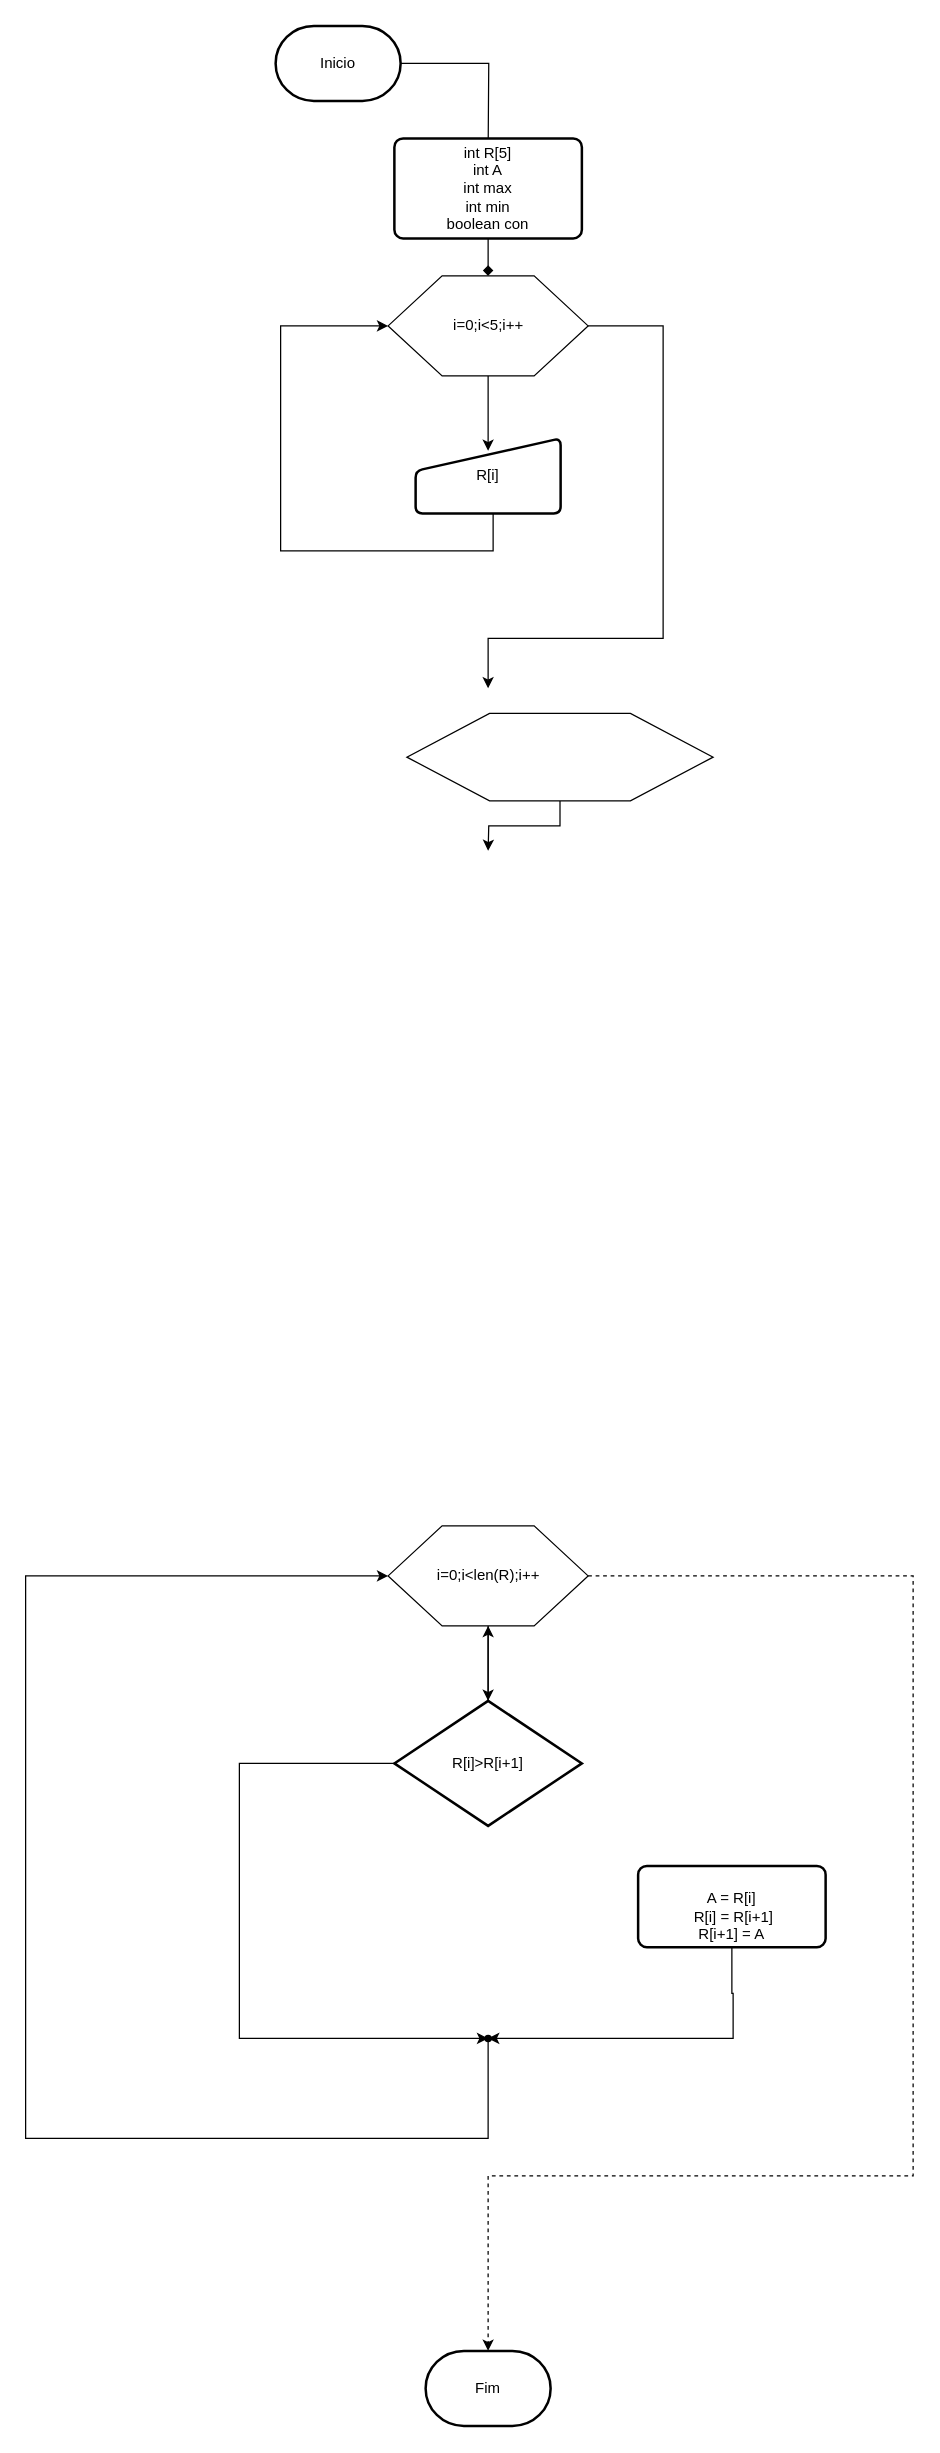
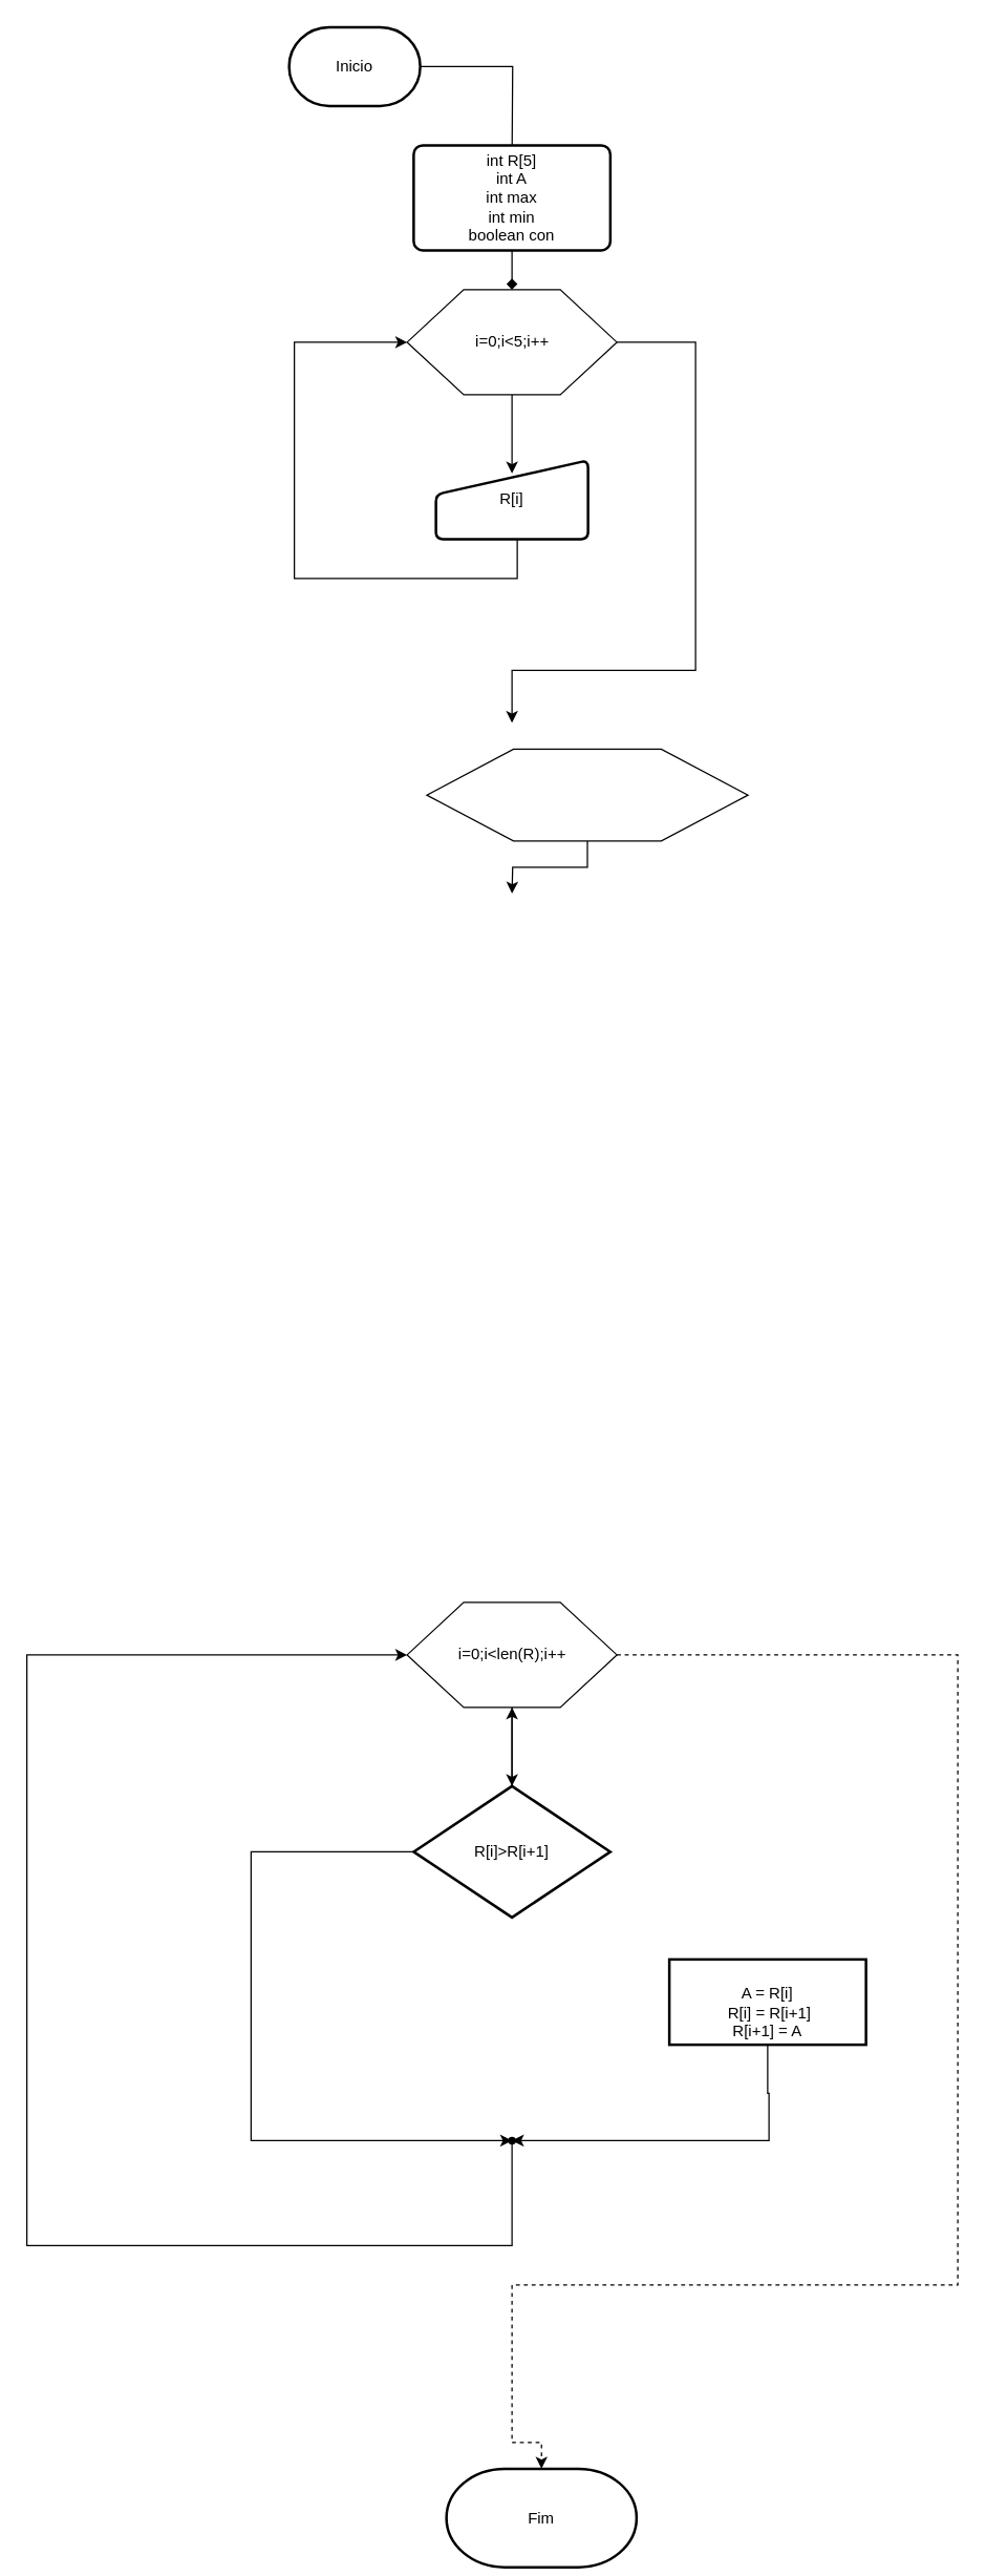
- <mxCell id="11" value="&lt;br&gt;A = R[i]&lt;br&gt;&amp;nbsp;R[i] = R[i+1]&lt;br&gt;R[i+1] = A" style="rounded=1;whiteSpace=wrap;html=1;absoluteArcSize=1;arcSize=14;strokeWidth=2;" vertex="1" parent="1"><mxGeometry x="510" y="1492" width="150" height="65" as="geometry" /></mxCell>
+ <mxCell id="11" value="&lt;br&gt;A = R[i]&lt;br&gt;&amp;nbsp;R[i] = R[i+1]&lt;br&gt;R[i+1] = A" style="whiteSpace=wrap;html=1;absoluteArcSize=1;arcSize=14;strokeWidth=2;rounded=0;" vertex="1" parent="1"><mxGeometry x="510" y="1492" width="150" height="65" as="geometry" /></mxCell>
- <mxCell id="3" value="Fim" style="strokeWidth=2;html=1;shape=mxgraph.flowchart.terminator;whiteSpace=wrap;" vertex="1" parent="1"><mxGeometry x="340" y="1880" width="100" height="60" as="geometry" /></mxCell>
+ <mxCell id="3" value="Fim" style="strokeWidth=2;html=1;shape=mxgraph.flowchart.terminator;whiteSpace=wrap;" vertex="1" parent="1"><mxGeometry x="340" y="1880" width="145" height="75" as="geometry" /></mxCell>
